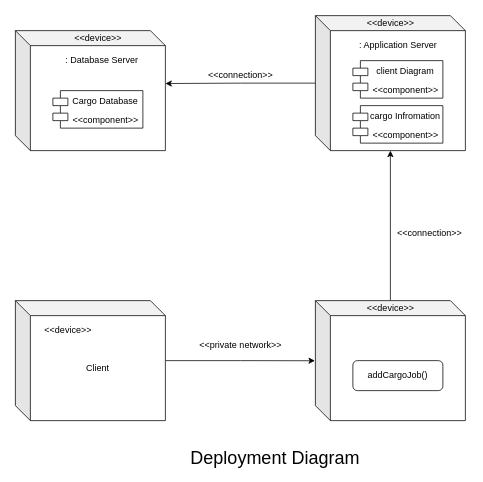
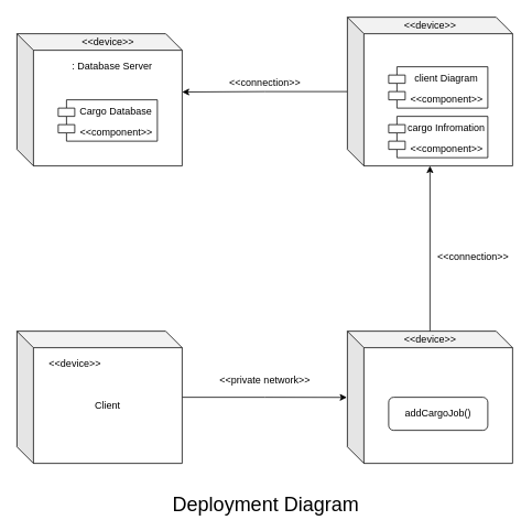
- <mxCell id="12" value=": Application Server" style="text;html=1;align=center;verticalAlign=middle;resizable=0;points=[];autosize=1;strokeColor=none;" vertex="1" parent="1"><mxGeometry x="470" y="50" width="120" height="20" as="geometry" /></mxCell>
- <mxCell id="25" value="&lt;font style=&quot;font-size: 24px&quot;&gt;Deployment Diagram&lt;/font&gt;" style="text;html=1;align=center;verticalAlign=middle;resizable=0;points=[];autosize=1;strokeColor=none;" vertex="1" parent="1"><mxGeometry x="246" y="600" width="240" height="20" as="geometry" /></mxCell>
+ <mxCell id="25" value="&lt;font style=&quot;font-size: 24px&quot;&gt;Deployment Diagram&lt;/font&gt;" style="text;html=1;align=center;verticalAlign=middle;resizable=0;points=[];autosize=1;strokeColor=none;" vertex="1" parent="1"><mxGeometry x="201" y="600" width="240" height="20" as="geometry" /></mxCell>
